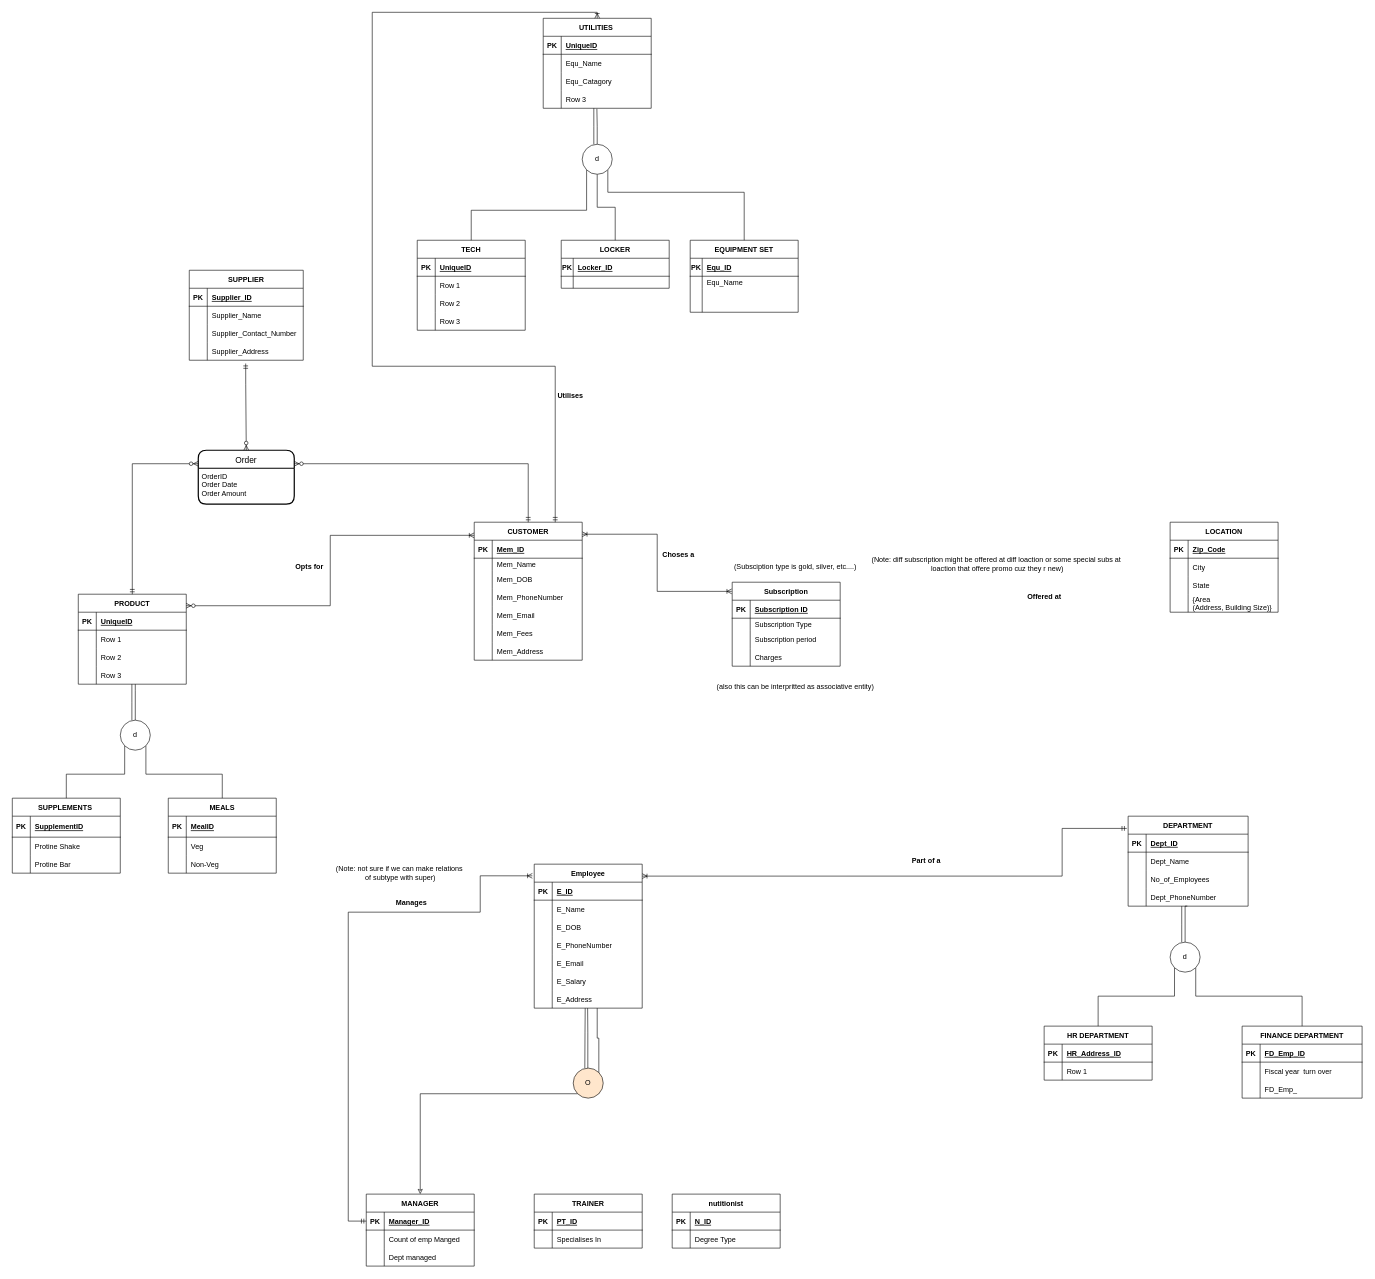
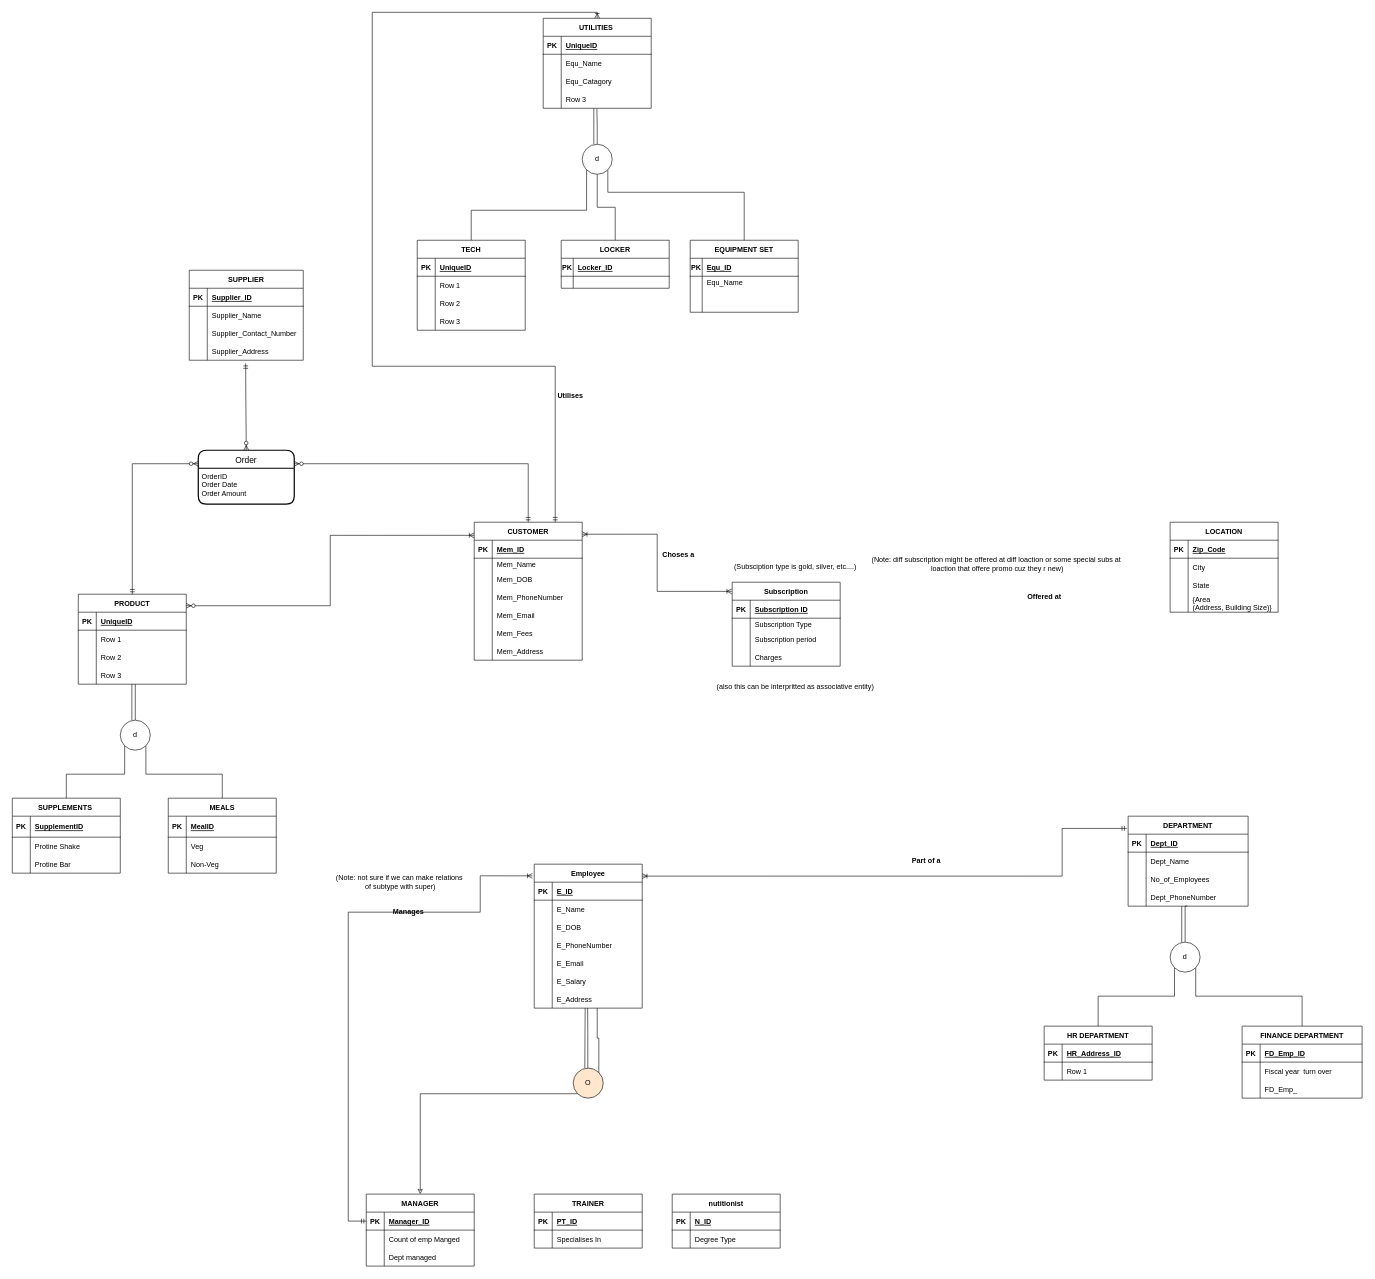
- <mxCell id="167" value="&lt;b&gt;Opts for&lt;/b&gt;" style="text;html=1;align=center;verticalAlign=middle;resizable=0;points=[];autosize=1;strokeColor=none;fillColor=none;" vertex="1" parent="1"><mxGeometry x="480" y="930" width="70" height="30" as="geometry" /></mxCell>
- <mxCell id="188" value="(Note: not sure if we can make relations&lt;br&gt;&amp;nbsp;of subtype with super)" style="text;html=1;align=center;verticalAlign=middle;resizable=0;points=[];autosize=1;strokeColor=none;fillColor=none;" vertex="1" parent="1"><mxGeometry x="550" y="1435" width="230" height="40" as="geometry" /></mxCell>
+ <mxCell id="188" value="(Note: not sure if we can make relations&lt;br&gt;&amp;nbsp;of subtype with super)" style="text;html=1;align=center;verticalAlign=middle;resizable=0;points=[];autosize=1;strokeColor=none;fillColor=none;" vertex="1" parent="1"><mxGeometry x="550" y="1450" width="230" height="40" as="geometry" /></mxCell>
- <mxCell id="187" value="&lt;b&gt;Manages&lt;/b&gt;" style="text;html=1;align=center;verticalAlign=middle;resizable=0;points=[];autosize=1;strokeColor=none;fillColor=none;" vertex="1" parent="1"><mxGeometry x="650" y="1490" width="70" height="30" as="geometry" /></mxCell>
+ <mxCell id="187" value="&lt;b&gt;Manages&lt;/b&gt;" style="text;html=1;align=center;verticalAlign=middle;resizable=0;points=[];autosize=1;strokeColor=none;fillColor=none;" vertex="1" parent="1"><mxGeometry x="645" y="1505" width="70" height="30" as="geometry" /></mxCell>
